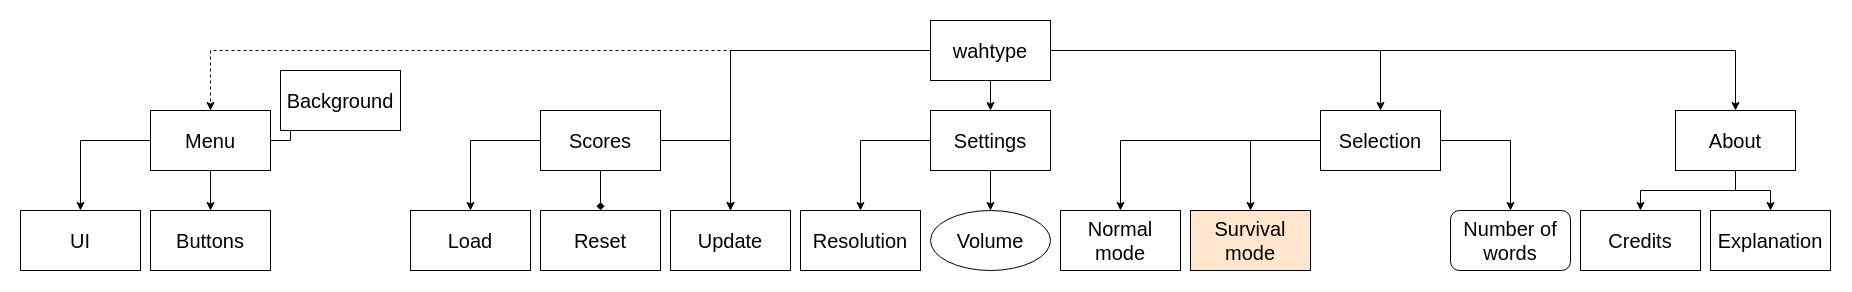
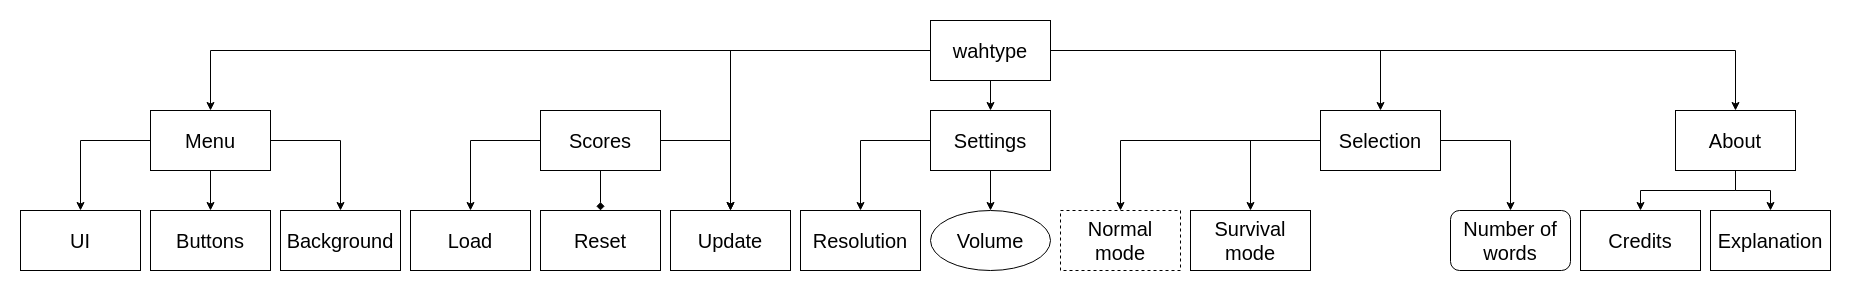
- <mxCell id="2" value="" style="edgeStyle=orthogonalEdgeStyle;rounded=0;orthogonalLoop=1;jettySize=auto;html=1;dashed=1;" parent="1" source="7" target="11" edge="1"><mxGeometry relative="1" as="geometry" /></mxCell>
+ <mxCell id="2" value="" style="edgeStyle=orthogonalEdgeStyle;rounded=0;orthogonalLoop=1;jettySize=auto;html=1;" parent="1" source="7" target="11" edge="1"><mxGeometry relative="1" as="geometry" /></mxCell>
- <mxCell id="28" value="Background" style="rounded=0;whiteSpace=wrap;html=1;fontSize=20;" parent="1" vertex="1"><mxGeometry x="280" y="70" width="120" height="60" as="geometry" /></mxCell>
+ <mxCell id="28" value="Background" style="rounded=0;whiteSpace=wrap;html=1;fontSize=20;" parent="1" vertex="1"><mxGeometry x="280" y="210" width="120" height="60" as="geometry" /></mxCell>
- <mxCell id="38" value="Normal mode" style="rounded=0;whiteSpace=wrap;html=1;fontSize=20;" vertex="1" parent="1"><mxGeometry x="1060" y="210" width="120" height="60" as="geometry" /></mxCell>
+ <mxCell id="38" value="Normal mode" style="rounded=0;whiteSpace=wrap;html=1;fontSize=20;dashed=1;" vertex="1" parent="1"><mxGeometry x="1060" y="210" width="120" height="60" as="geometry" /></mxCell>
- <mxCell id="34" value="Survival mode" style="rounded=0;whiteSpace=wrap;html=1;fontSize=20;fillColor=#ffe6cc;" parent="1" vertex="1"><mxGeometry x="1190" y="210" width="120" height="60" as="geometry" /></mxCell>
+ <mxCell id="34" value="Survival mode" style="rounded=0;whiteSpace=wrap;html=1;fontSize=20;" parent="1" vertex="1"><mxGeometry x="1190" y="210" width="120" height="60" as="geometry" /></mxCell>
